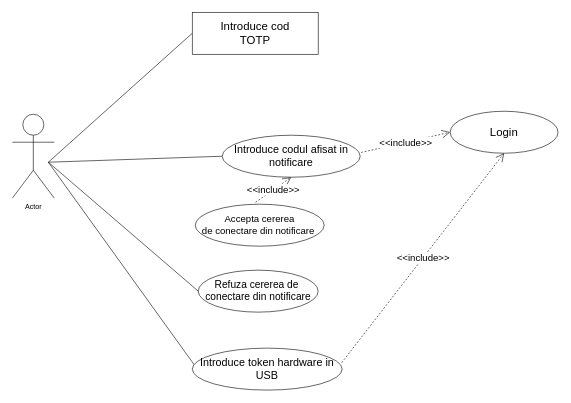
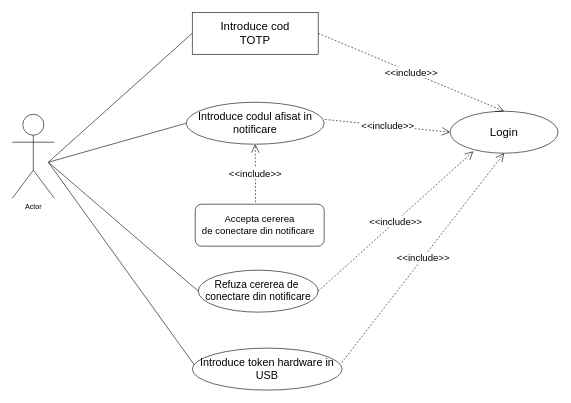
+ <mxCell id="10" value="&lt;font style=&quot;font-size: 16px;&quot;&gt;&amp;lt;&amp;lt;include&amp;gt;&amp;gt;&lt;/font&gt;" style="endArrow=open;endSize=12;dashed=1;html=1;rounded=0;exitX=1;exitY=0.5;exitDx=0;exitDy=0;entryX=0.5;entryY=0;entryDx=0;entryDy=0;" parent="1" source="6" target="9" edge="1"><mxGeometry width="160" relative="1" as="geometry"><mxPoint x="510" y="30" as="sourcePoint" /><mxPoint x="670" y="30" as="targetPoint" /></mxGeometry></mxCell>
- <mxCell id="5" value="&lt;font style=&quot;font-size: 18px;&quot;&gt;Introduce codul afisat in&lt;br&gt;notificare&lt;br&gt;&lt;/font&gt;" style="ellipse;whiteSpace=wrap;html=1;" parent="1" vertex="1"><mxGeometry x="370" y="225" width="230" height="70" as="geometry" /></mxCell>
+ <mxCell id="5" value="&lt;font style=&quot;font-size: 18px;&quot;&gt;Introduce codul afisat in&lt;br&gt;notificare&lt;br&gt;&lt;/font&gt;" style="ellipse;whiteSpace=wrap;html=1;" parent="1" vertex="1"><mxGeometry x="310" y="170" width="230" height="70" as="geometry" /></mxCell>
- <mxCell id="14" value="&lt;font style=&quot;font-size: 16px;&quot;&gt;Accepta cererea&lt;br&gt;de conectare din notificare&amp;nbsp;&lt;/font&gt;" style="ellipse;whiteSpace=wrap;html=1;" parent="1" vertex="1"><mxGeometry x="325" y="340" width="215" height="70" as="geometry" /></mxCell>
+ <mxCell id="14" value="&lt;font style=&quot;font-size: 16px;&quot;&gt;Accepta cererea&lt;br&gt;de conectare din notificare&amp;nbsp;&lt;/font&gt;" style="whiteSpace=wrap;html=1;rounded=1;" parent="1" vertex="1"><mxGeometry x="325" y="340" width="215" height="70" as="geometry" /></mxCell>
+ <mxCell id="17" value="&lt;font style=&quot;font-size: 16px;&quot;&gt;&amp;lt;&amp;lt;include&amp;gt;&amp;gt;&lt;/font&gt;" style="endArrow=open;endSize=12;dashed=1;html=1;rounded=0;exitX=1;exitY=0.5;exitDx=0;exitDy=0;entryX=0.216;entryY=0.954;entryDx=0;entryDy=0;entryPerimeter=0;" parent="1" source="15" target="9" edge="1"><mxGeometry width="160" relative="1" as="geometry"><mxPoint x="609" y="654" as="sourcePoint" /><mxPoint x="890" y="250" as="targetPoint" /></mxGeometry></mxCell>
